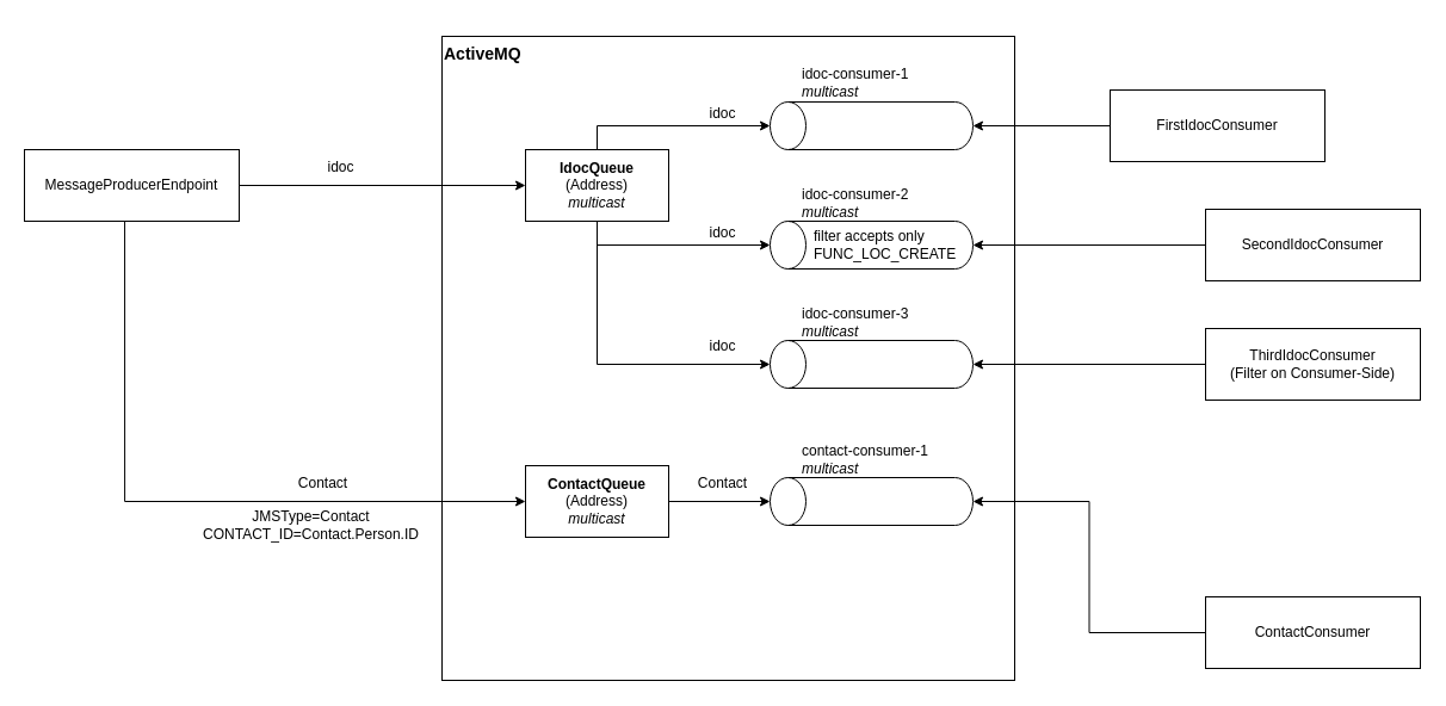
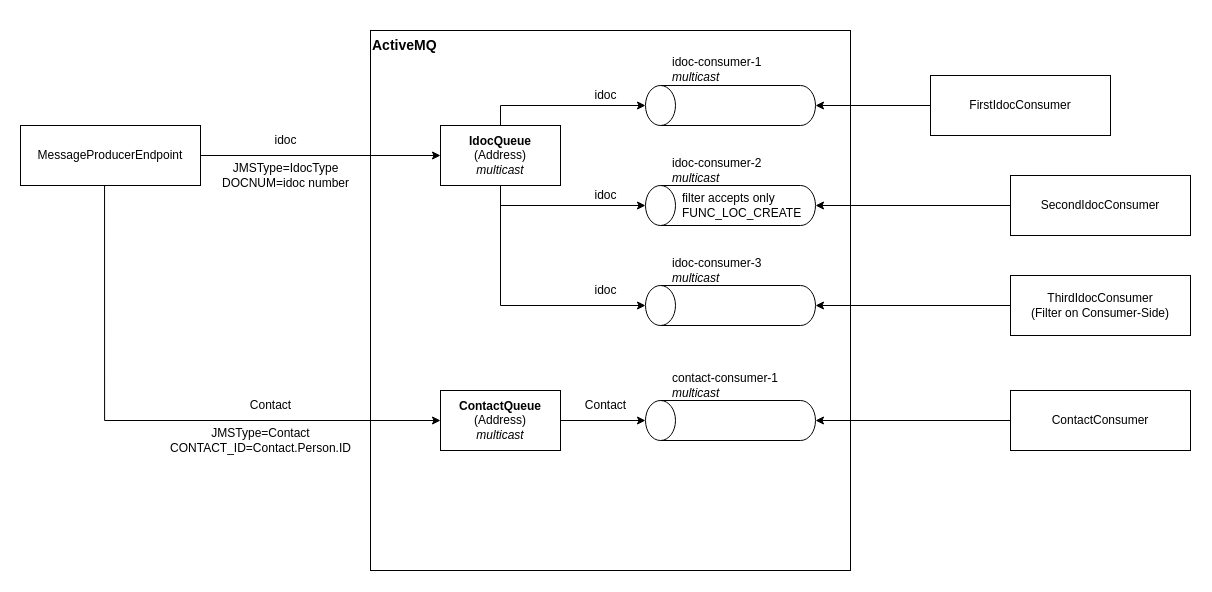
+ <mxCell id="27" value="JMSType=IdocType&lt;br&gt;DOCNUM=idoc number" style="text;html=1;align=center;verticalAlign=middle;resizable=0;points=[];autosize=1;strokeColor=none;fillColor=none;" vertex="1" parent="1"><mxGeometry x="210" y="155" width="150" height="40" as="geometry" /></mxCell>
- <mxCell id="31" value="&lt;span&gt;ContactConsumer&lt;br&gt;&lt;/span&gt;" style="rounded=0;whiteSpace=wrap;html=1;fontStyle=0" vertex="1" parent="1"><mxGeometry x="1010" y="500" width="180" height="60" as="geometry" /></mxCell>
+ <mxCell id="31" value="&lt;span&gt;ContactConsumer&lt;br&gt;&lt;/span&gt;" style="rounded=0;whiteSpace=wrap;html=1;fontStyle=0" vertex="1" parent="1"><mxGeometry x="1010" y="390" width="180" height="60" as="geometry" /></mxCell>
